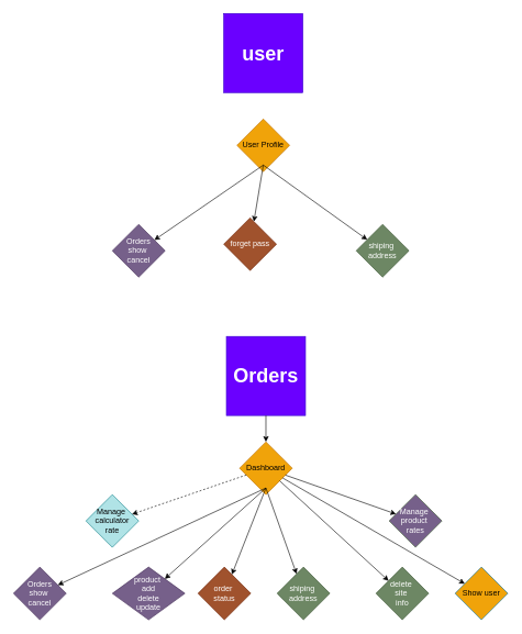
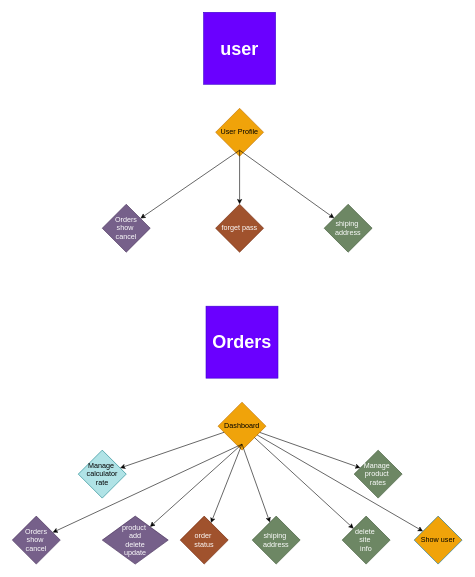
- <mxCell id="5" value="forget pass" style="rhombus;whiteSpace=wrap;html=1;fillColor=#a0522d;strokeColor=#6D1F00;fontColor=#ffffff;" vertex="1" parent="1"><mxGeometry x="339" y="330" width="80" height="80" as="geometry" /></mxCell>
+ <mxCell id="5" value="forget pass" style="rhombus;whiteSpace=wrap;html=1;fillColor=#a0522d;strokeColor=#6D1F00;fontColor=#ffffff;" vertex="1" parent="1"><mxGeometry x="359" y="340" width="80" height="80" as="geometry" /></mxCell>
- <mxCell id="13" value="" style="endArrow=classic;html=1;rounded=0;entryX=0.5;entryY=0;entryDx=0;entryDy=0;" edge="1" source="10" target="11" parent="1"><mxGeometry width="50" height="50" relative="1" as="geometry"><mxPoint x="403" y="670" as="sourcePoint" /><mxPoint x="173" y="640" as="targetPoint" /></mxGeometry></mxCell>
- <mxCell id="25" value="" style="endArrow=classic;html=1;rounded=0;dashed=1;" edge="1" parent="1" source="11" target="24"><mxGeometry width="50" height="50" relative="1" as="geometry"><mxPoint x="440" y="890" as="sourcePoint" /><mxPoint x="490" y="840" as="targetPoint" /></mxGeometry></mxCell>
+ <mxCell id="25" value="" style="endArrow=classic;html=1;rounded=0;" edge="1" parent="1" source="11" target="24"><mxGeometry width="50" height="50" relative="1" as="geometry"><mxPoint x="440" y="890" as="sourcePoint" /><mxPoint x="490" y="840" as="targetPoint" /></mxGeometry></mxCell>
- <mxCell id="23" value="Manage&amp;nbsp;&lt;br&gt;product&amp;nbsp;&lt;br&gt;rates" style="rhombus;whiteSpace=wrap;html=1;fillColor=#76608a;strokeColor=#3A5431;fontColor=#ffffff;" vertex="1" parent="1"><mxGeometry x="590" y="750" width="80" height="80" as="geometry" /></mxCell>
+ <mxCell id="23" value="Manage&amp;nbsp;&lt;br&gt;product&amp;nbsp;&lt;br&gt;rates" style="rhombus;whiteSpace=wrap;html=1;fillColor=#6d8764;strokeColor=#3A5431;fontColor=#ffffff;" vertex="1" parent="1"><mxGeometry x="590" y="750" width="80" height="80" as="geometry" /></mxCell>
